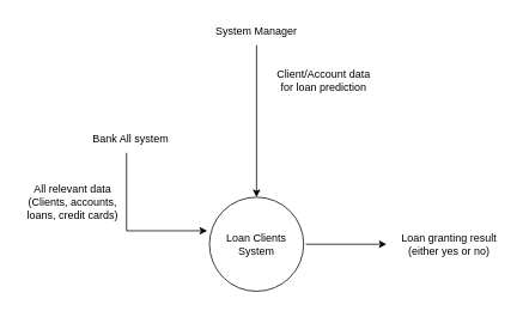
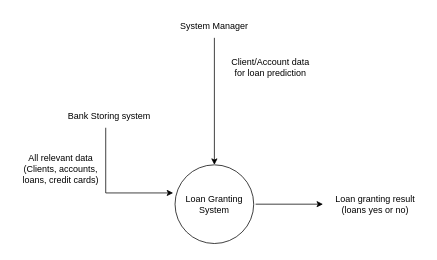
- <mxCell id="11" value="Bank All system" style="text;html=1;strokeColor=none;fillColor=none;align=center;verticalAlign=middle;whiteSpace=wrap;rounded=0;" vertex="1" parent="1"><mxGeometry x="70" y="140" width="150" height="30" as="geometry" /></mxCell>
+ <mxCell id="11" value="Bank Storing system" style="text;html=1;strokeColor=none;fillColor=none;align=center;verticalAlign=middle;whiteSpace=wrap;rounded=0;" vertex="1" parent="1"><mxGeometry x="70" y="140" width="150" height="30" as="geometry" /></mxCell>
- <mxCell id="6" value="Loan Clients System" style="text;html=1;strokeColor=none;fillColor=none;align=center;verticalAlign=middle;whiteSpace=wrap;rounded=0;" vertex="1" parent="1"><mxGeometry x="230" y="257" width="110" height="30" as="geometry" /></mxCell>
+ <mxCell id="6" value="Loan Granting System" style="text;html=1;strokeColor=none;fillColor=none;align=center;verticalAlign=middle;whiteSpace=wrap;rounded=0;" vertex="1" parent="1"><mxGeometry x="230" y="257" width="110" height="30" as="geometry" /></mxCell>
- <mxCell id="8" value="Loan granting result (either yes or no)" style="text;html=1;strokeColor=none;fillColor=none;align=center;verticalAlign=middle;whiteSpace=wrap;rounded=0;" vertex="1" parent="1"><mxGeometry x="440" y="257" width="120" height="30" as="geometry" /></mxCell>
+ <mxCell id="8" value="Loan granting result (loans yes or no)" style="text;html=1;strokeColor=none;fillColor=none;align=center;verticalAlign=middle;whiteSpace=wrap;rounded=0;" vertex="1" parent="1"><mxGeometry x="440" y="257" width="120" height="30" as="geometry" /></mxCell>
